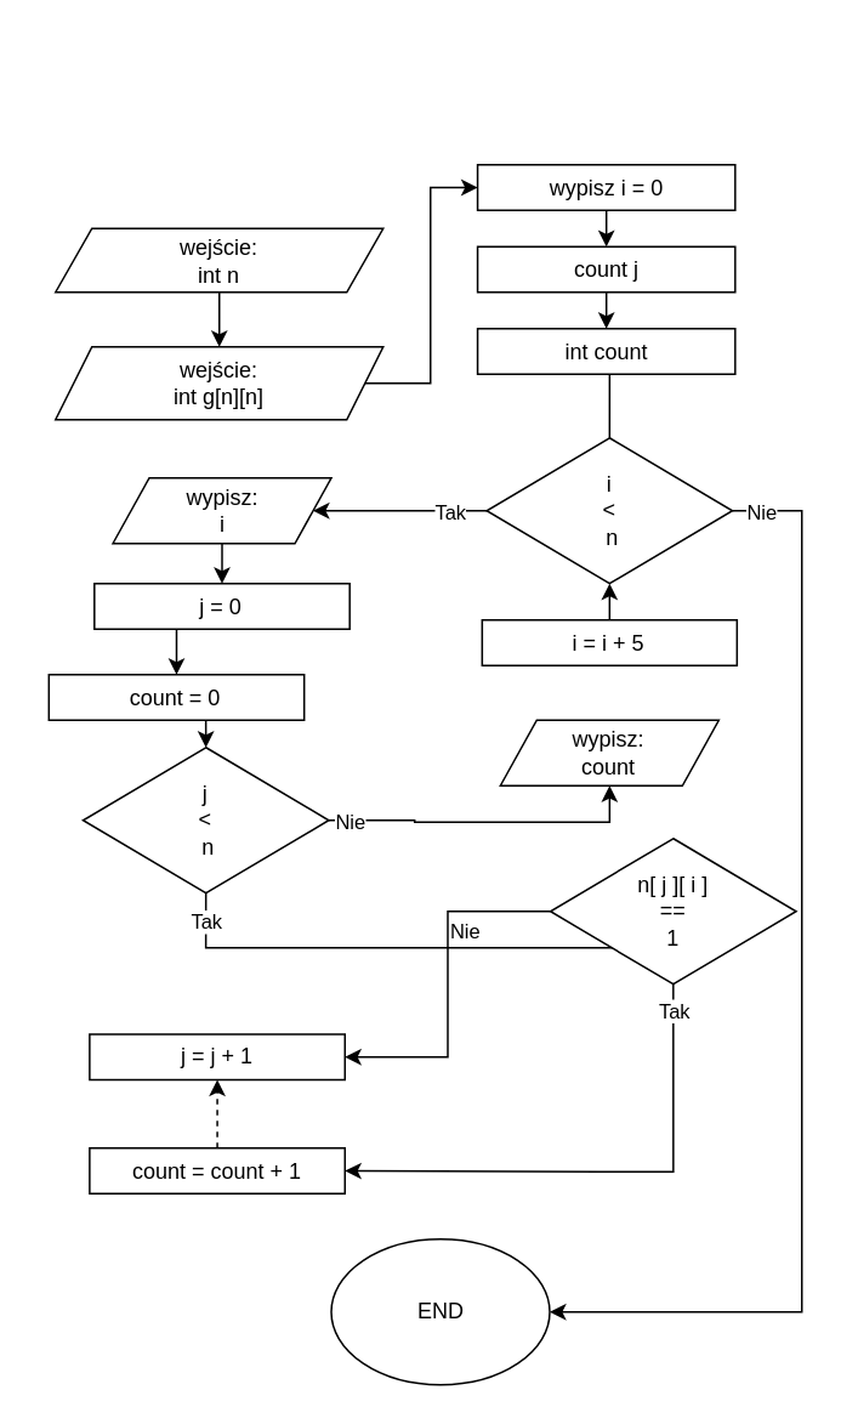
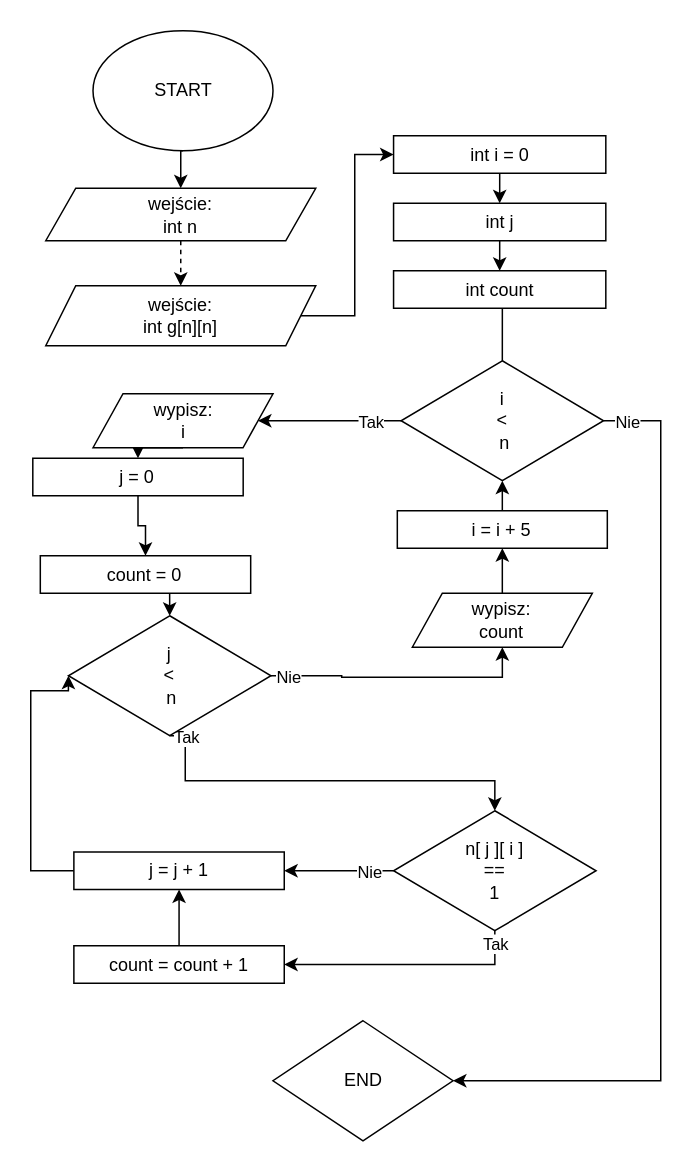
+ <mxCell id="3" value="START" style="ellipse;whiteSpace=wrap;html=1;" parent="1" vertex="1"><mxGeometry x="61.5" y="20" width="120" height="80" as="geometry" /></mxCell>
- <mxCell id="38" value="wypisz i = 0" style="rounded=0;whiteSpace=wrap;html=1;" vertex="1" parent="1"><mxGeometry x="261.88" y="90" width="141.5" height="25" as="geometry" /></mxCell>
+ <mxCell id="38" value="int i = 0" style="rounded=0;whiteSpace=wrap;html=1;" vertex="1" parent="1"><mxGeometry x="261.88" y="90" width="141.5" height="25" as="geometry" /></mxCell>
+ <mxCell id="2" style="edgeStyle=orthogonalEdgeStyle;rounded=0;orthogonalLoop=1;jettySize=auto;html=1;exitX=0.5;exitY=1;exitDx=0;exitDy=0;entryX=0.5;entryY=0;entryDx=0;entryDy=0;" parent="1" source="3" target="16" edge="1"><mxGeometry relative="1" as="geometry" /></mxCell>
- <mxCell id="7" value="count j" style="rounded=0;whiteSpace=wrap;html=1;" parent="1" vertex="1"><mxGeometry x="261.88" y="135" width="141.5" height="25" as="geometry" /></mxCell>
+ <mxCell id="7" value="int j" style="rounded=0;whiteSpace=wrap;html=1;" parent="1" vertex="1"><mxGeometry x="261.88" y="135" width="141.5" height="25" as="geometry" /></mxCell>
- <mxCell id="15" style="edgeStyle=orthogonalEdgeStyle;rounded=0;orthogonalLoop=1;jettySize=auto;html=1;exitX=0.5;exitY=1;exitDx=0;exitDy=0;entryX=0.5;entryY=0;entryDx=0;entryDy=0;" parent="1" source="16" target="5" edge="1"><mxGeometry relative="1" as="geometry" /></mxCell>
+ <mxCell id="15" style="edgeStyle=orthogonalEdgeStyle;rounded=0;orthogonalLoop=1;jettySize=auto;html=1;exitX=0.5;exitY=1;exitDx=0;exitDy=0;entryX=0.5;entryY=0;entryDx=0;entryDy=0;dashed=1;" parent="1" source="16" target="5" edge="1"><mxGeometry relative="1" as="geometry" /></mxCell>
- <mxCell id="18" value="j = 0" style="rounded=0;whiteSpace=wrap;html=1;" parent="1" vertex="1"><mxGeometry x="51.37" y="320" width="140.25" height="25" as="geometry" /></mxCell>
+ <mxCell id="18" value="j = 0" style="rounded=0;whiteSpace=wrap;html=1;" parent="1" vertex="1"><mxGeometry x="21.37" y="305" width="140.25" height="25" as="geometry" /></mxCell>
+ <mxCell id="42" style="edgeStyle=orthogonalEdgeStyle;rounded=0;orthogonalLoop=1;jettySize=auto;html=1;exitX=0.5;exitY=0;exitDx=0;exitDy=0;entryX=0.5;entryY=1;entryDx=0;entryDy=0;" edge="1" parent="1" source="43" target="25"><mxGeometry relative="1" as="geometry"><mxPoint x="334.38" y="420" as="sourcePoint" /></mxGeometry></mxCell>
- <mxCell id="32" value="n[ j ][ i ]&lt;br&gt;==&lt;br&gt;1" style="rhombus;whiteSpace=wrap;html=1;" parent="1" vertex="1"><mxGeometry x="301.88" y="460" width="135" height="80" as="geometry" /></mxCell>
+ <mxCell id="32" value="n[ j ][ i ]&lt;br&gt;==&lt;br&gt;1" style="rhombus;whiteSpace=wrap;html=1;" parent="1" vertex="1"><mxGeometry x="261.88" y="540" width="135" height="80" as="geometry" /></mxCell>
+ <mxCell id="26" style="edgeStyle=orthogonalEdgeStyle;rounded=0;orthogonalLoop=1;jettySize=auto;html=1;exitX=0;exitY=0.5;exitDx=0;exitDy=0;entryX=0;entryY=0.5;entryDx=0;entryDy=0;" parent="1" source="27" target="23" edge="1"><mxGeometry relative="1" as="geometry"><Array as="points"><mxPoint x="20" y="580" /><mxPoint x="20" y="460" /></Array></mxGeometry></mxCell>
- <mxCell id="14" style="edgeStyle=orthogonalEdgeStyle;rounded=0;orthogonalLoop=1;jettySize=auto;html=1;exitX=0.5;exitY=0;exitDx=0;exitDy=0;entryX=0.5;entryY=1;entryDx=0;entryDy=0;dashed=1;" parent="1" source="41" target="27" edge="1"><mxGeometry relative="1" as="geometry"><mxPoint x="118.87" y="617.5" as="sourcePoint" /></mxGeometry></mxCell>
+ <mxCell id="14" style="edgeStyle=orthogonalEdgeStyle;rounded=0;orthogonalLoop=1;jettySize=auto;html=1;exitX=0.5;exitY=0;exitDx=0;exitDy=0;entryX=0.5;entryY=1;entryDx=0;entryDy=0;" parent="1" source="41" target="27" edge="1"><mxGeometry relative="1" as="geometry"><mxPoint x="118.87" y="617.5" as="sourcePoint" /></mxGeometry></mxCell>
- <mxCell id="13" value="END" style="ellipse;whiteSpace=wrap;html=1;" parent="1" vertex="1"><mxGeometry x="181.5" y="680" width="120" height="80" as="geometry" /></mxCell>
+ <mxCell id="13" value="END" style="rhombus;whiteSpace=wrap;html=1;" parent="1" vertex="1"><mxGeometry x="181.5" y="680" width="120" height="80" as="geometry" /></mxCell>
